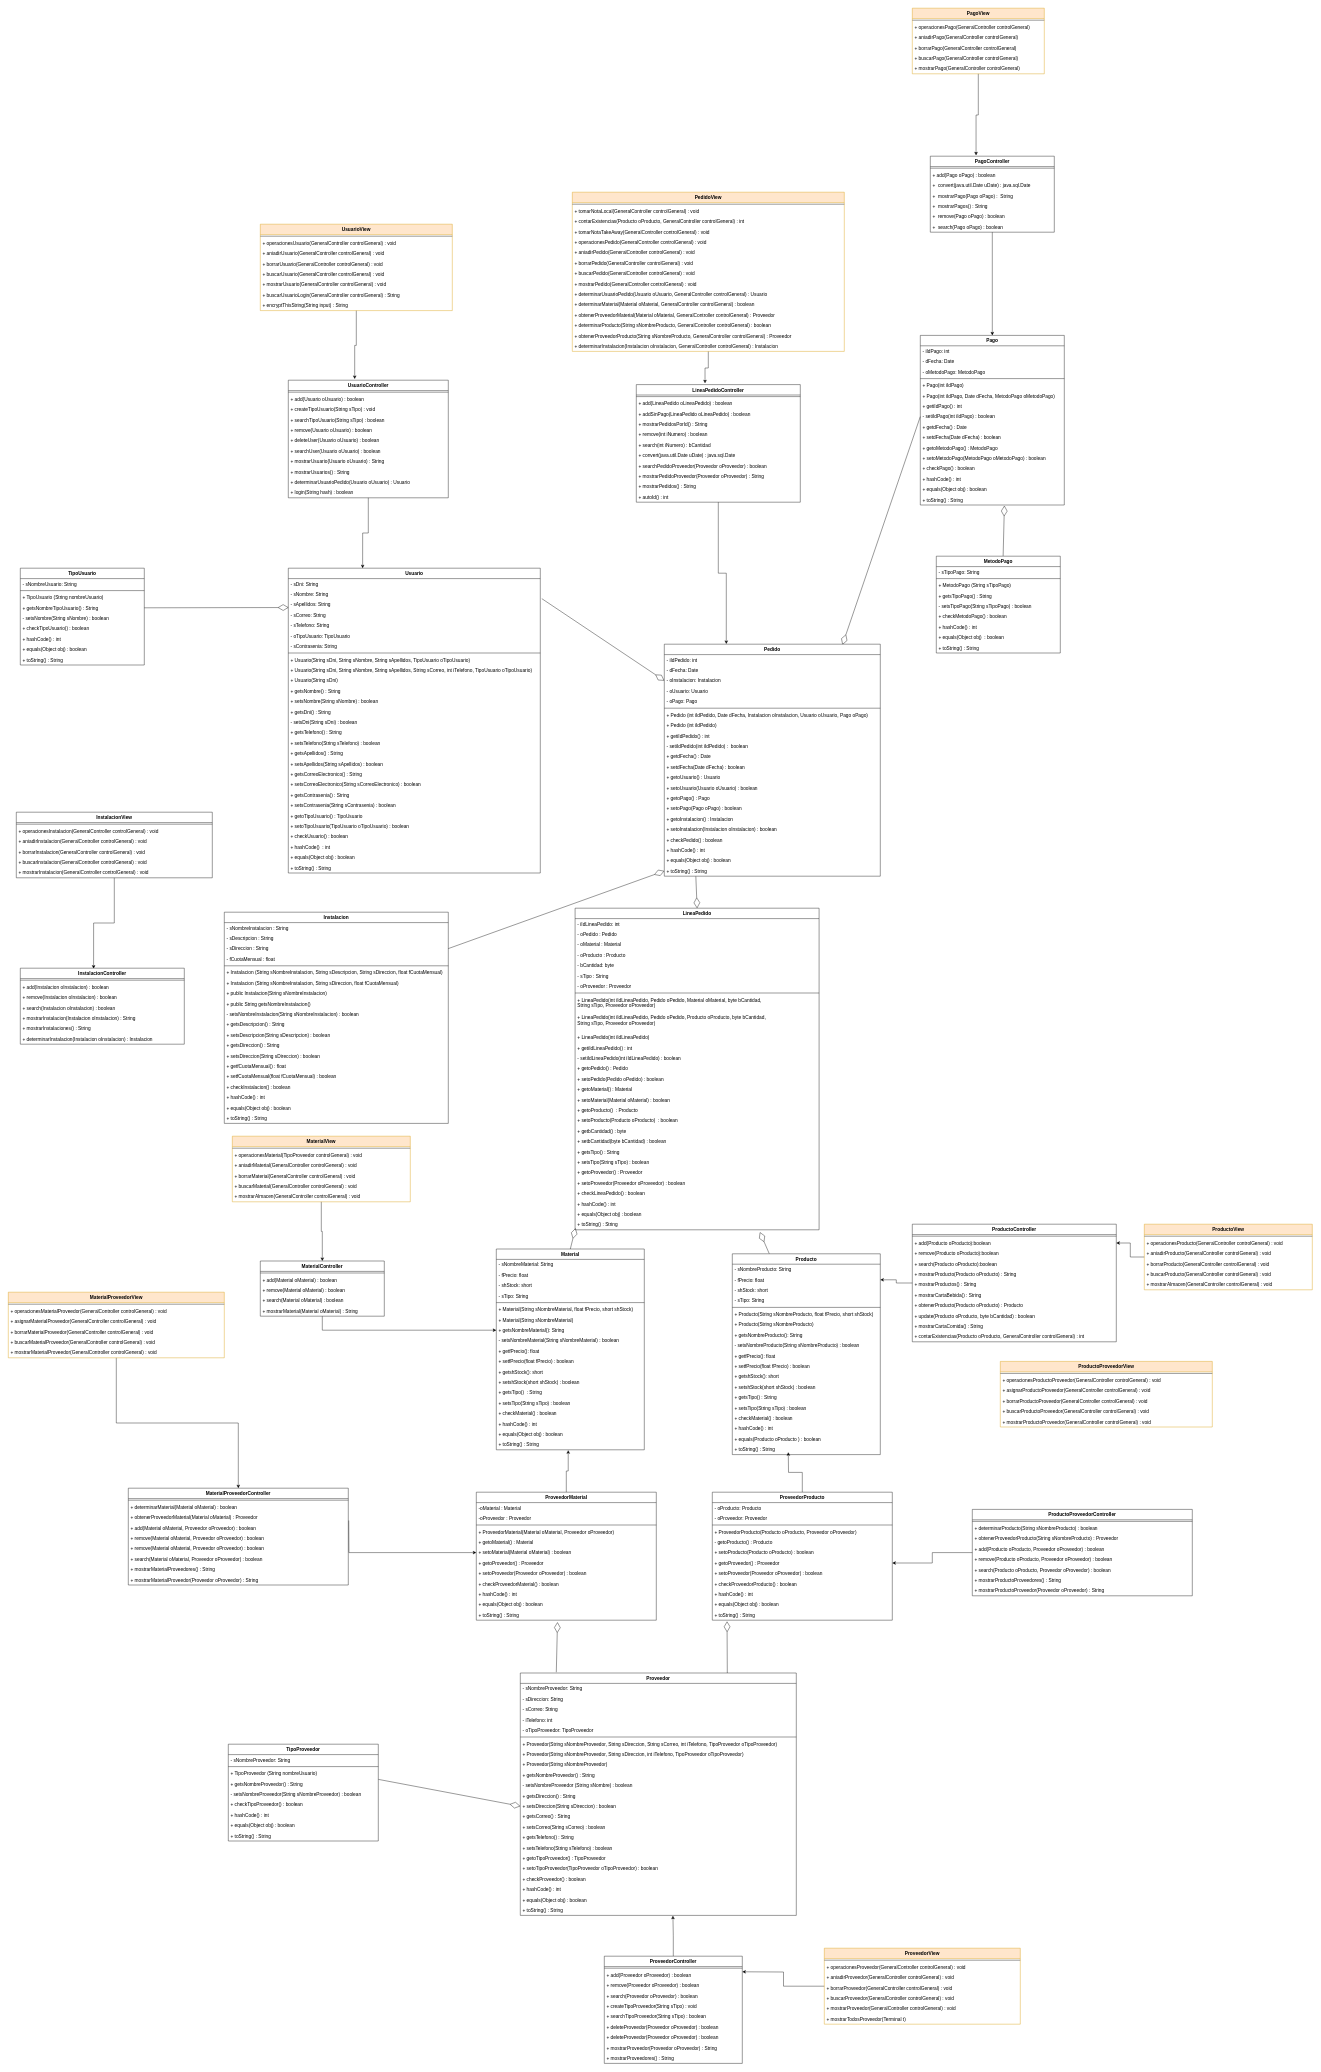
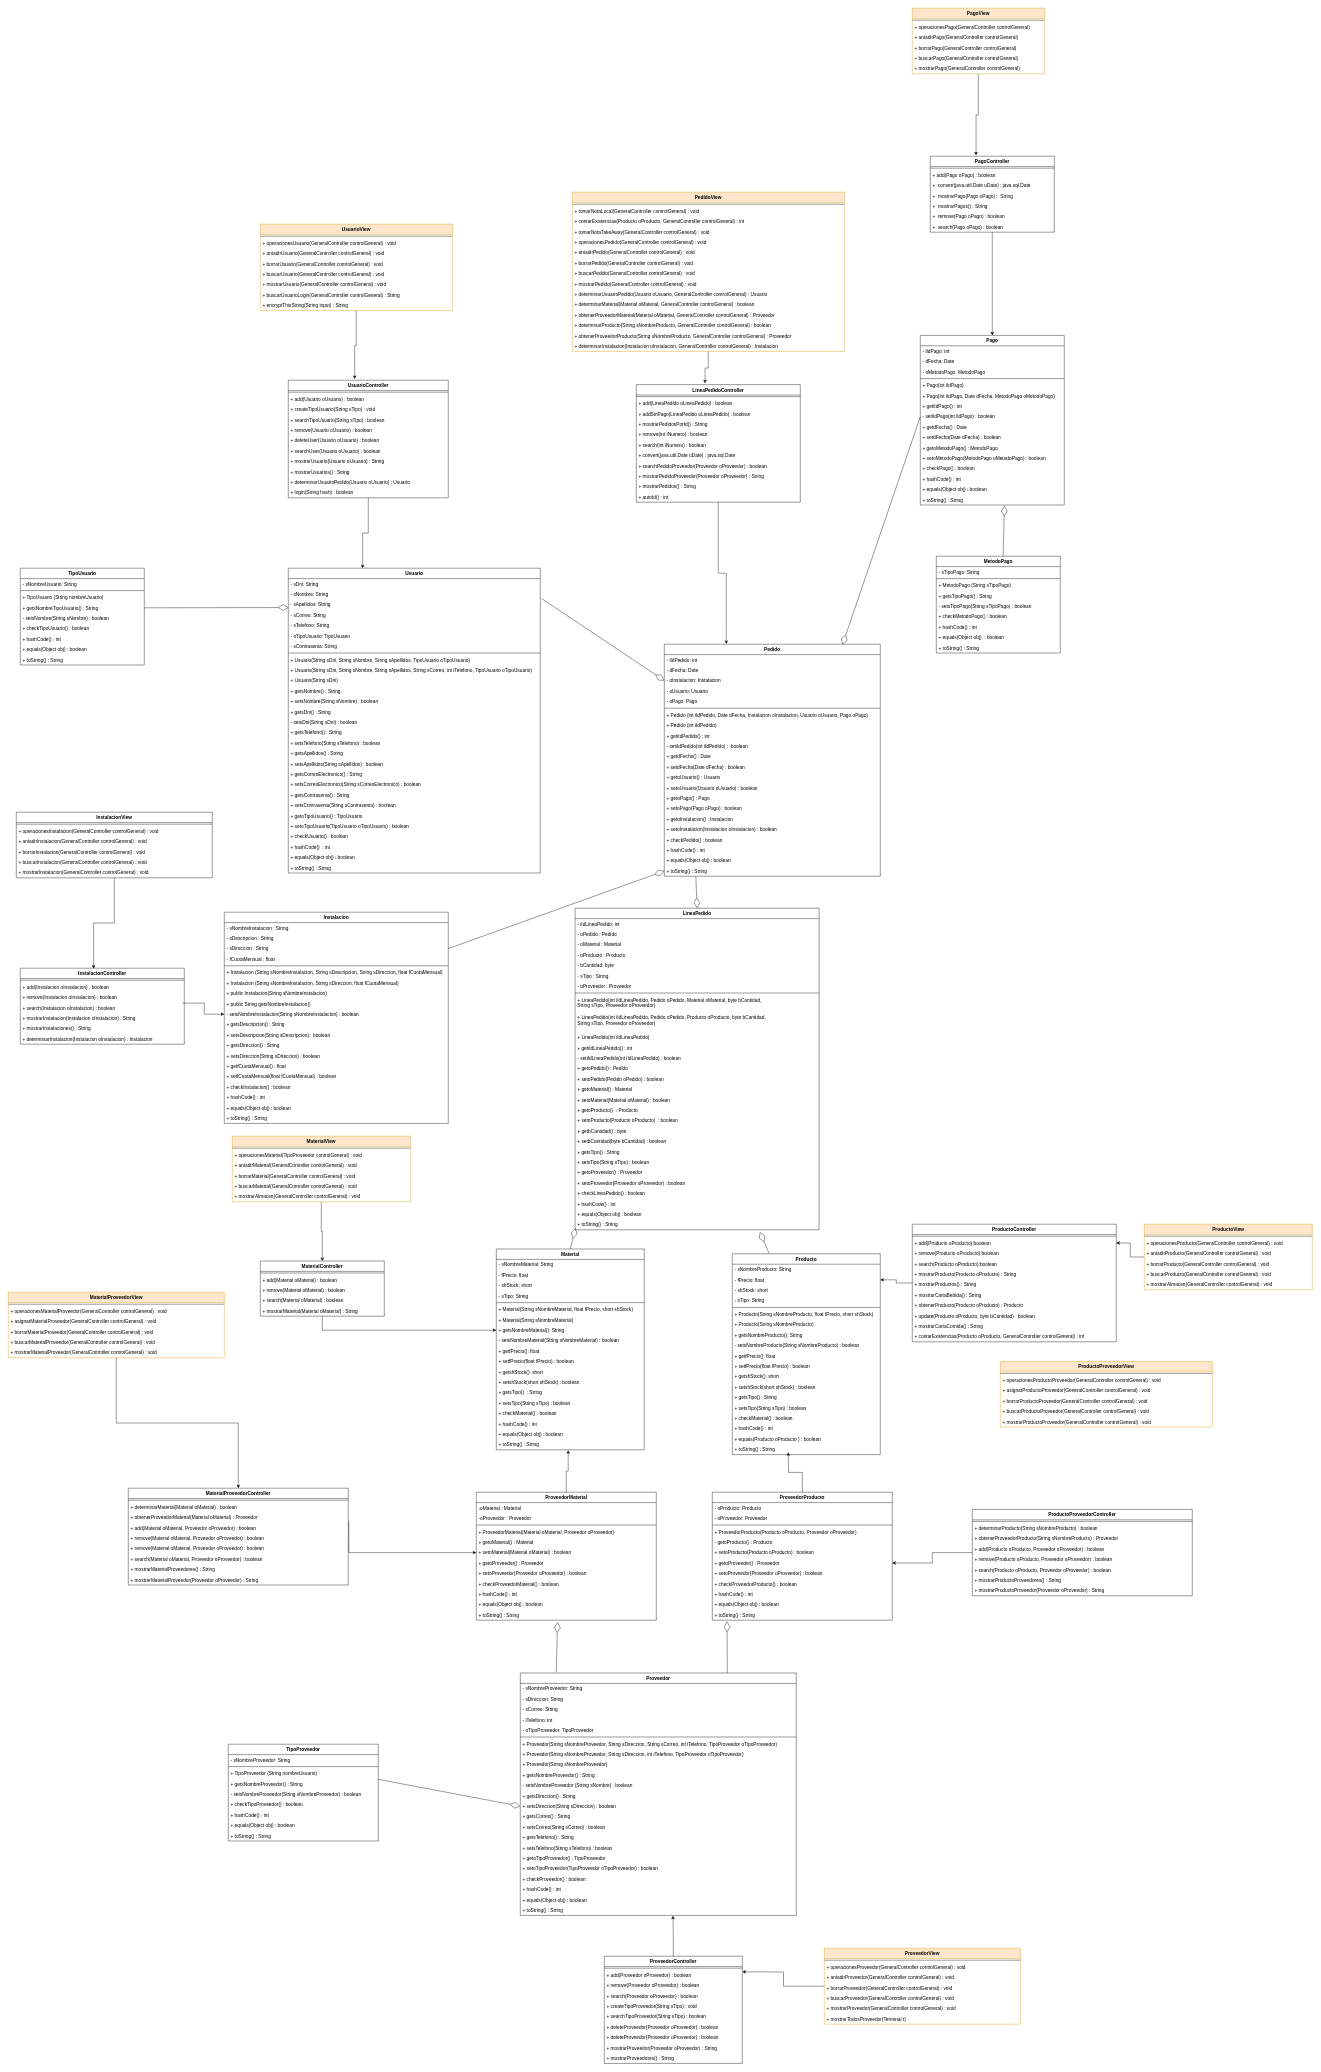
- <mxCell id="123" value="+ search(int iNumero) : bCantidad " style="text;strokeColor=none;fillColor=none;align=left;verticalAlign=top;spacingLeft=4;spacingRight=4;overflow=hidden;rotatable=0;points=[[0,0.5],[1,0.5]];portConstraint=eastwest;" parent="117" vertex="1"><mxGeometry y="138" width="410" height="26" as="geometry" /></mxCell>
+ <mxCell id="123" value="+ search(int iNumero) : boolean " style="text;strokeColor=none;fillColor=none;align=left;verticalAlign=top;spacingLeft=4;spacingRight=4;overflow=hidden;rotatable=0;points=[[0,0.5],[1,0.5]];portConstraint=eastwest;" parent="117" vertex="1"><mxGeometry y="138" width="410" height="26" as="geometry" /></mxCell>
+ <mxCell id="229" style="edgeStyle=orthogonalEdgeStyle;rounded=0;orthogonalLoop=1;jettySize=auto;html=1;exitX=0.987;exitY=0.048;exitDx=0;exitDy=0;entryX=0;entryY=0.5;entryDx=0;entryDy=0;exitPerimeter=0;" parent="1" source="242" target="67" edge="1"><mxGeometry relative="1" as="geometry" /></mxCell>
